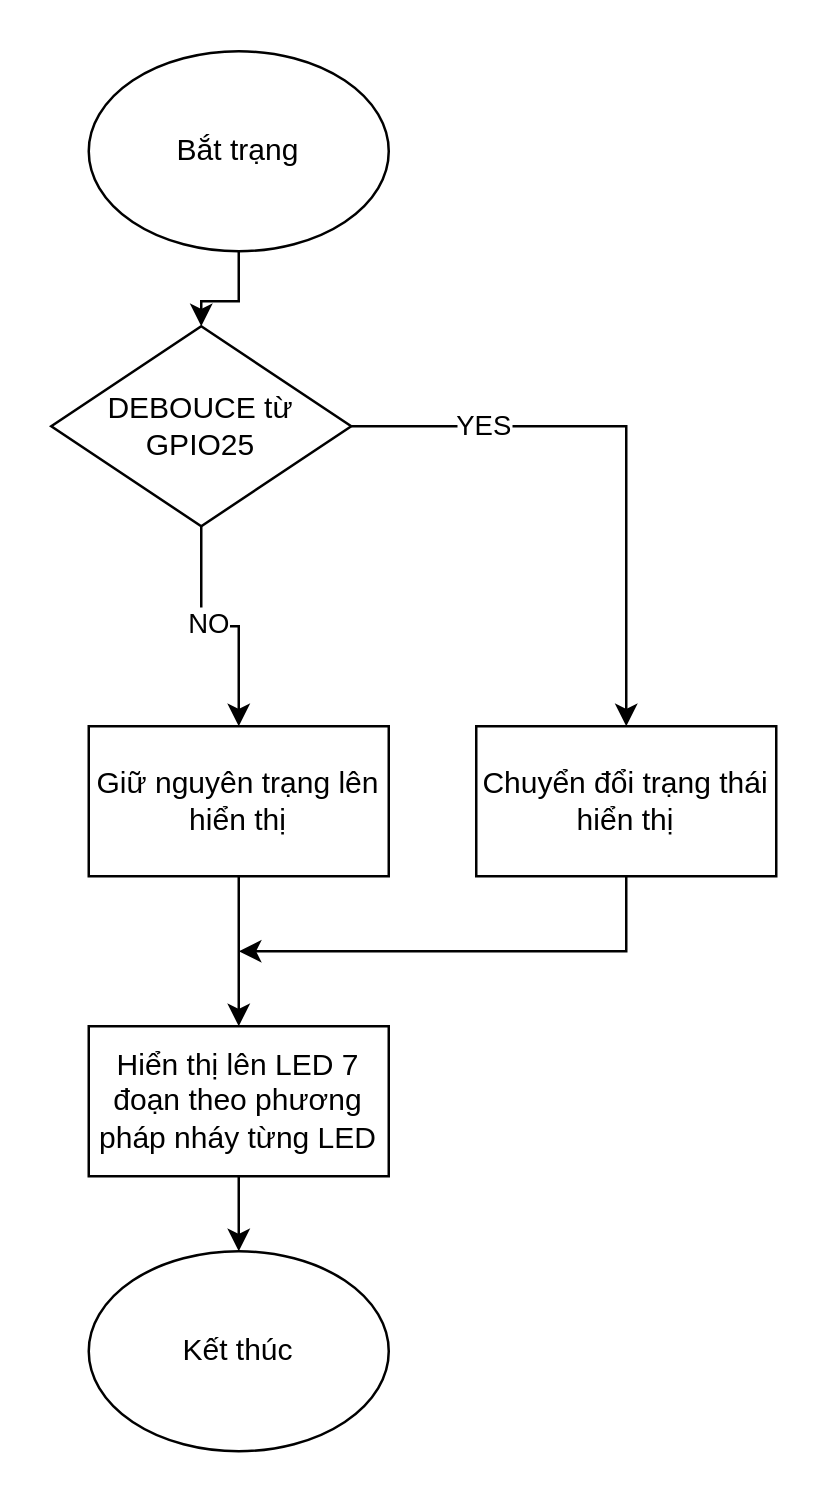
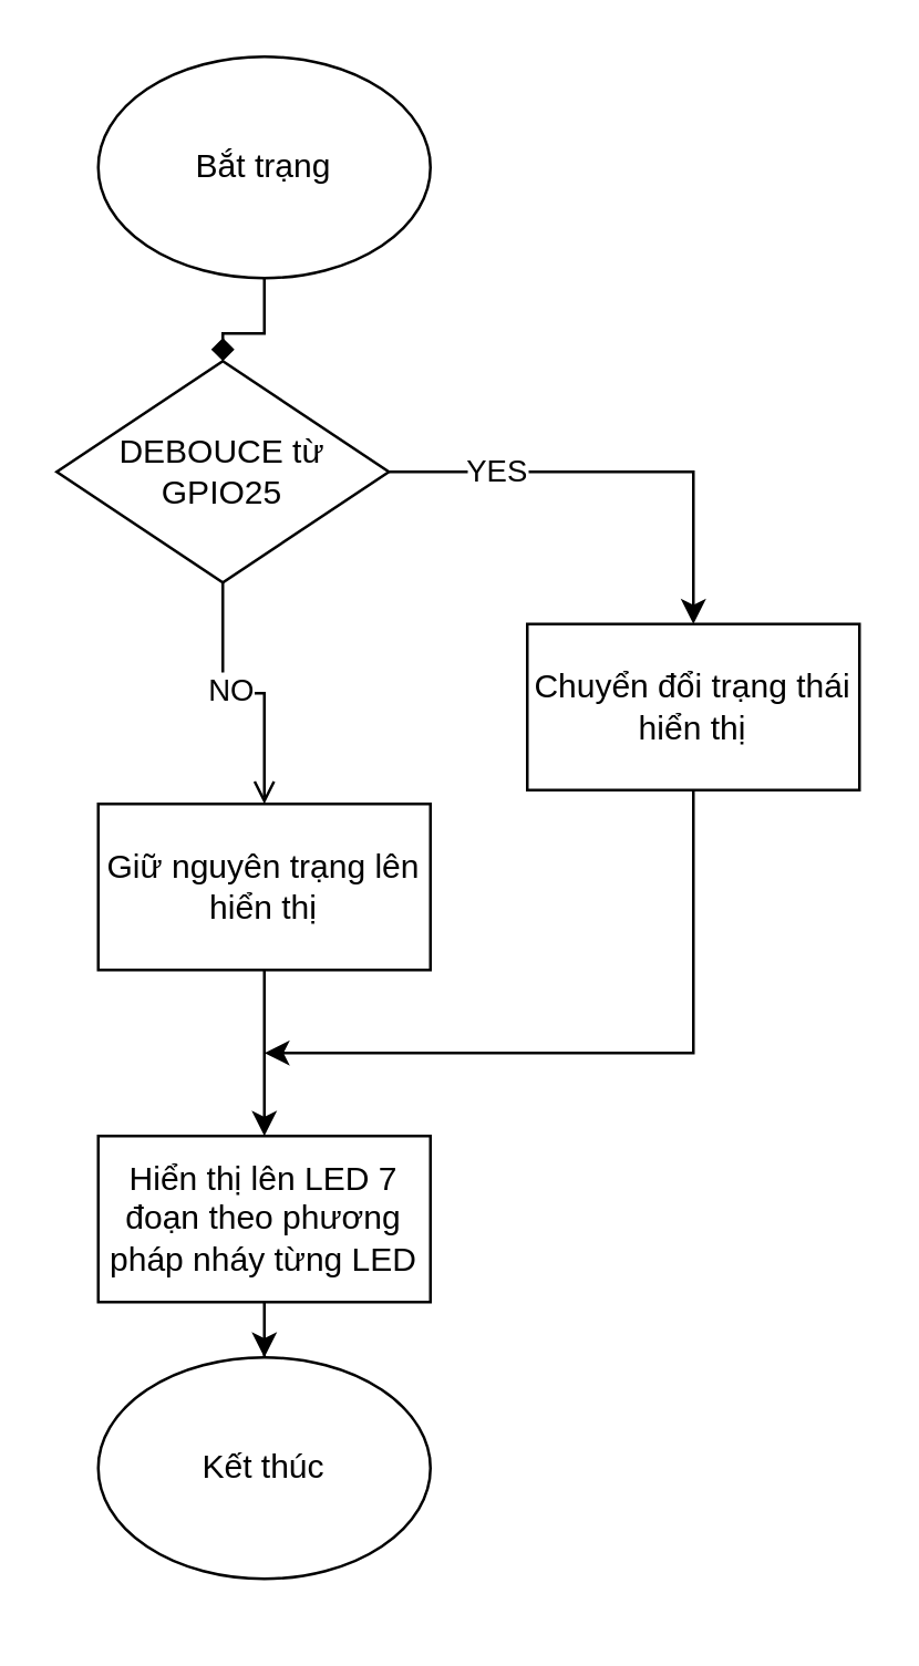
- <mxCell id="2" value="" style="edgeStyle=orthogonalEdgeStyle;rounded=0;orthogonalLoop=1;jettySize=auto;html=1;" parent="1" source="3" target="8" edge="1"><mxGeometry relative="1" as="geometry" /></mxCell>
+ <mxCell id="2" value="" style="edgeStyle=orthogonalEdgeStyle;rounded=0;orthogonalLoop=1;jettySize=auto;html=1;endArrow=diamond;" parent="1" source="3" target="8" edge="1"><mxGeometry relative="1" as="geometry" /></mxCell>
- <mxCell id="4" value="" style="edgeStyle=orthogonalEdgeStyle;rounded=0;orthogonalLoop=1;jettySize=auto;html=1;entryX=0.5;entryY=0;entryDx=0;entryDy=0;" parent="1" source="8" target="11" edge="1"><mxGeometry relative="1" as="geometry"><mxPoint x="95" y="260" as="targetPoint" /></mxGeometry></mxCell>
+ <mxCell id="4" value="" style="edgeStyle=orthogonalEdgeStyle;rounded=0;orthogonalLoop=1;jettySize=auto;html=1;entryX=0.5;entryY=0;entryDx=0;entryDy=0;endArrow=open;" parent="1" source="8" target="11" edge="1"><mxGeometry relative="1" as="geometry"><mxPoint x="95" y="260" as="targetPoint" /></mxGeometry></mxCell>
- <mxCell id="9" value="Chuyển đổi trạng thái hiển thị" style="whiteSpace=wrap;html=1;" parent="1" vertex="1"><mxGeometry x="190" y="290" width="120" height="60" as="geometry" /></mxCell>
+ <mxCell id="9" value="Chuyển đổi trạng thái hiển thị" style="whiteSpace=wrap;html=1;" parent="1" vertex="1"><mxGeometry x="190" y="225" width="120" height="60" as="geometry" /></mxCell>
- <mxCell id="15" value="Kết thúc" style="ellipse;whiteSpace=wrap;html=1;" parent="1" vertex="1"><mxGeometry x="35" y="500" width="120" height="80" as="geometry" /></mxCell>
+ <mxCell id="15" value="Kết thúc" style="ellipse;whiteSpace=wrap;html=1;" parent="1" vertex="1"><mxGeometry x="35" y="490" width="120" height="80" as="geometry" /></mxCell>
